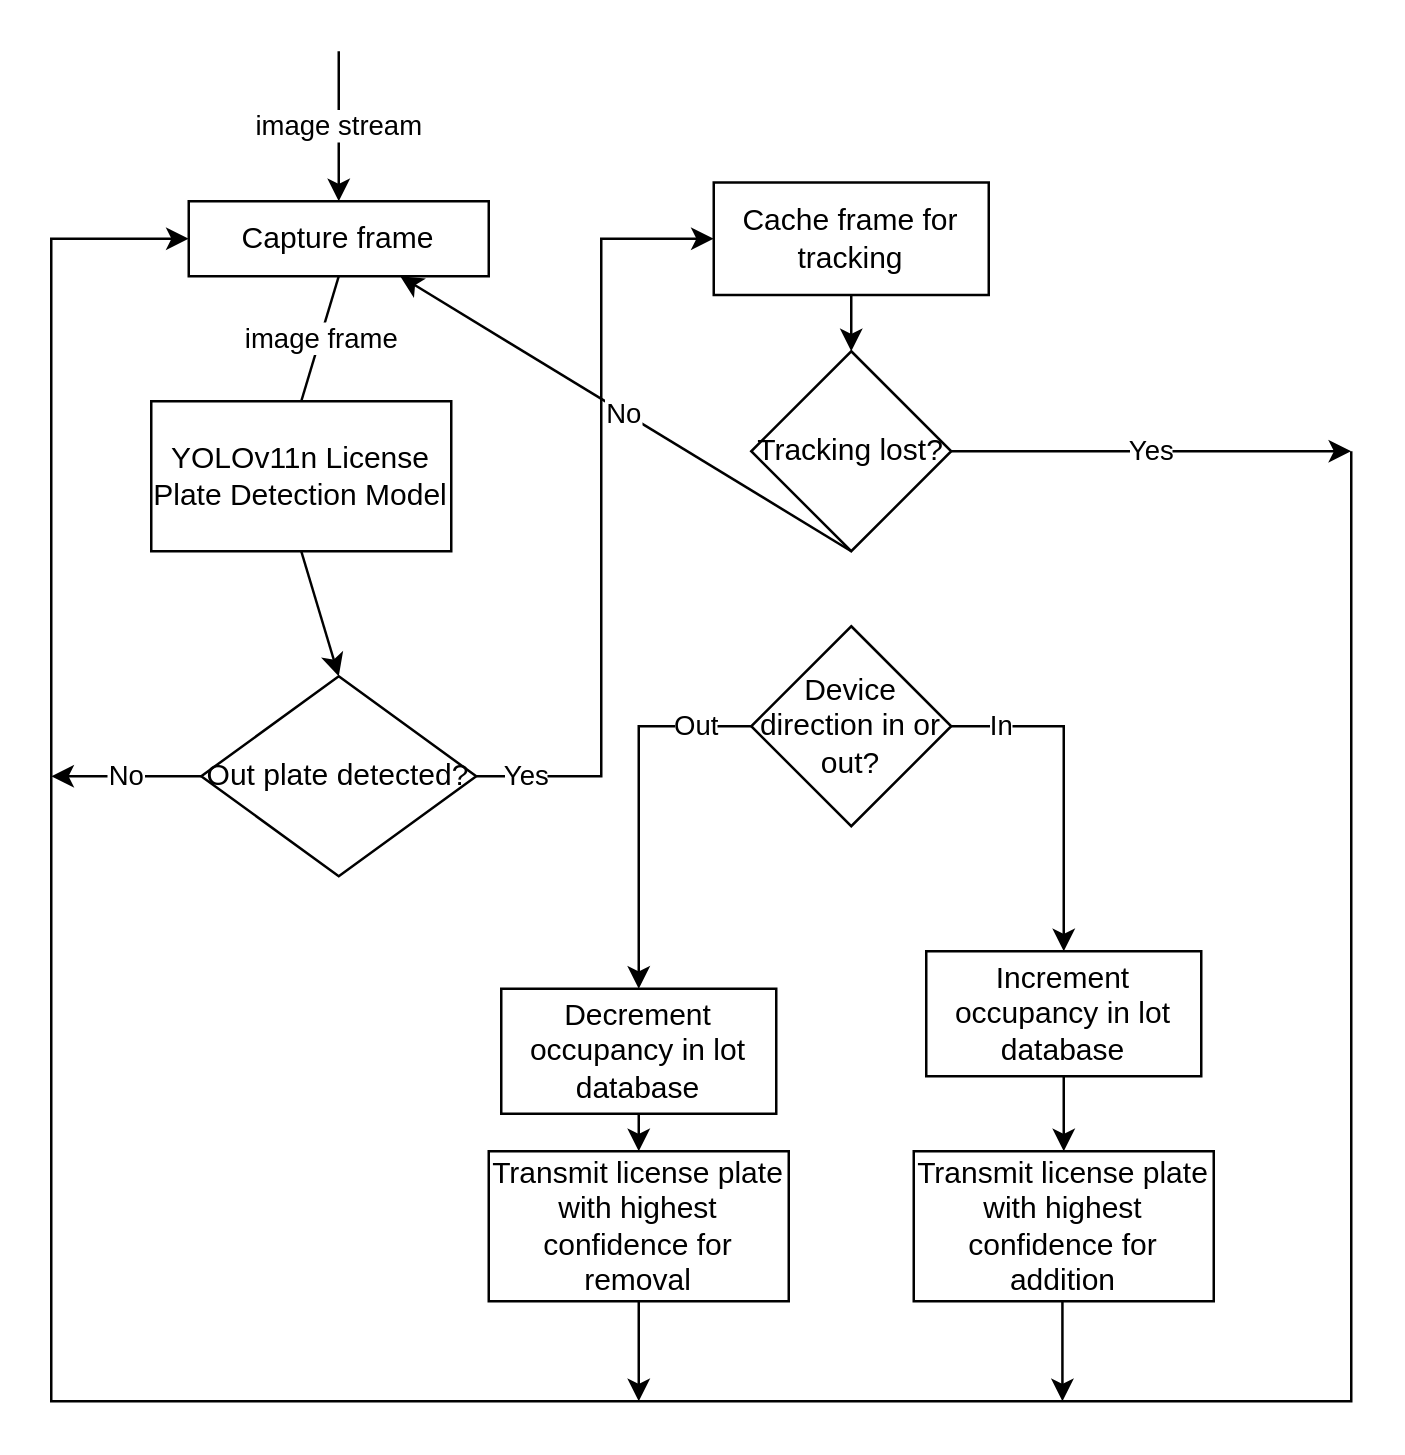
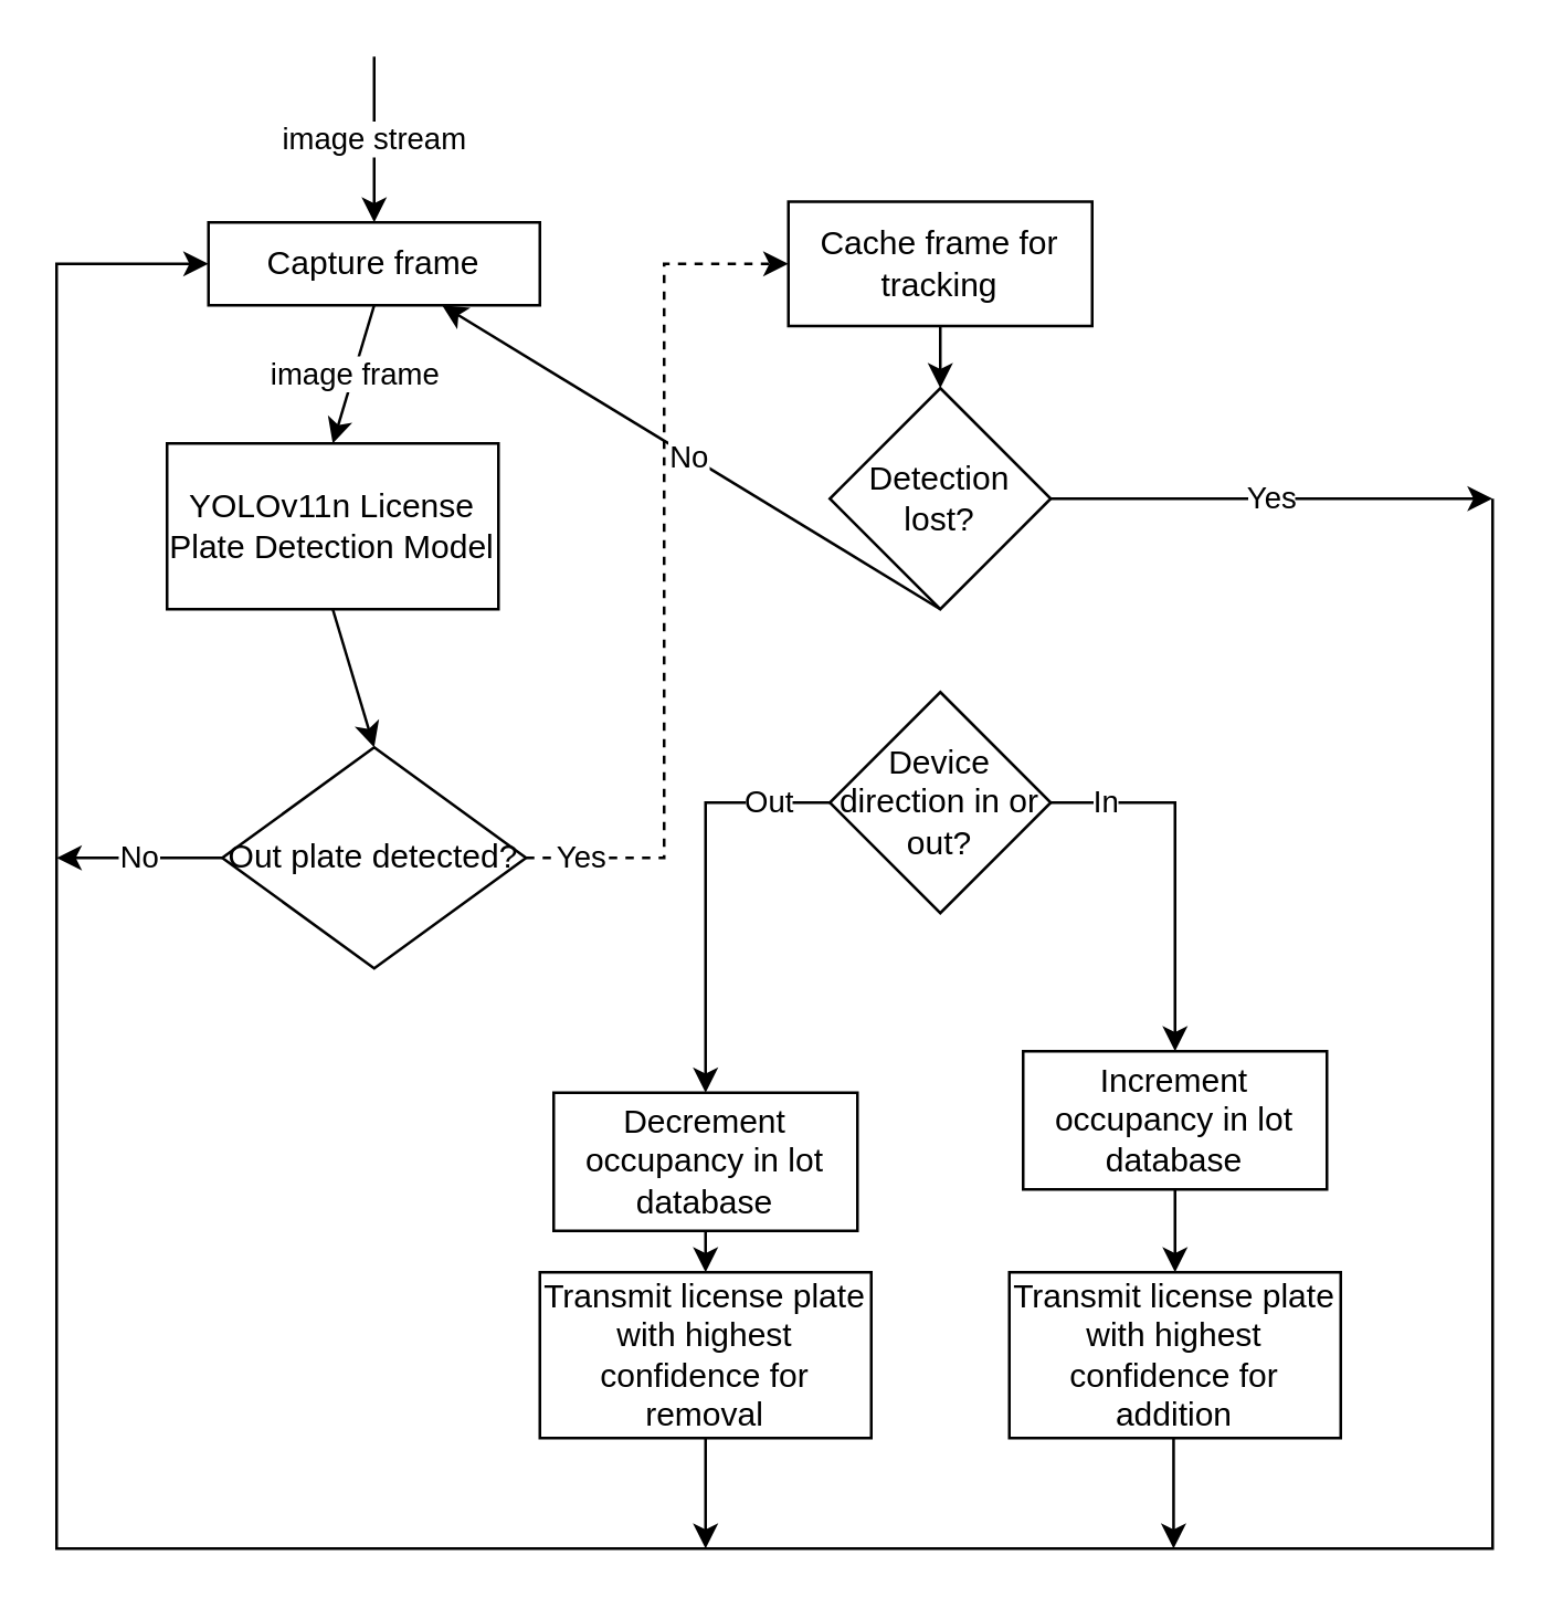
- <mxCell id="6" value="image frame" style="endArrow=none;html=1;rounded=0;entryX=0.5;entryY=0;entryDx=0;entryDy=0;exitX=0.5;exitY=1;exitDx=0;exitDy=0;" parent="1" source="2" target="3" edge="1"><mxGeometry width="50" height="50" relative="1" as="geometry"><mxPoint x="110" y="240" as="sourcePoint" /><mxPoint x="160" y="190" as="targetPoint" /></mxGeometry></mxCell>
+ <mxCell id="6" value="image frame" style="endArrow=classic;html=1;rounded=0;entryX=0.5;entryY=0;entryDx=0;entryDy=0;exitX=0.5;exitY=1;exitDx=0;exitDy=0;" parent="1" source="2" target="3" edge="1"><mxGeometry width="50" height="50" relative="1" as="geometry"><mxPoint x="110" y="240" as="sourcePoint" /><mxPoint x="160" y="190" as="targetPoint" /></mxGeometry></mxCell>
- <mxCell id="9" value="Tracking lost?" style="rhombus;whiteSpace=wrap;html=1;" vertex="1" parent="1"><mxGeometry x="300" y="140" width="80" height="80" as="geometry" /></mxCell>
+ <mxCell id="9" value="Detection lost?" style="rhombus;whiteSpace=wrap;html=1;" vertex="1" parent="1"><mxGeometry x="300" y="140" width="80" height="80" as="geometry" /></mxCell>
- <mxCell id="15" value="Yes" style="endArrow=classic;html=1;rounded=0;exitX=1;exitY=0.5;exitDx=0;exitDy=0;entryX=0;entryY=0.5;entryDx=0;entryDy=0;" edge="1" parent="1" source="4" target="8"><mxGeometry x="-0.871" width="50" height="50" relative="1" as="geometry"><mxPoint x="210" y="290" as="sourcePoint" /><mxPoint x="260" y="240" as="targetPoint" /><Array as="points"><mxPoint x="240" y="310" /><mxPoint x="240" y="95" /></Array><mxPoint as="offset" /></mxGeometry></mxCell>
+ <mxCell id="15" value="Yes" style="endArrow=classic;html=1;rounded=0;exitX=1;exitY=0.5;exitDx=0;exitDy=0;entryX=0;entryY=0.5;entryDx=0;entryDy=0;dashed=1;" edge="1" parent="1" source="4" target="8"><mxGeometry x="-0.871" width="50" height="50" relative="1" as="geometry"><mxPoint x="210" y="290" as="sourcePoint" /><mxPoint x="260" y="240" as="targetPoint" /><Array as="points"><mxPoint x="240" y="310" /><mxPoint x="240" y="95" /></Array><mxPoint as="offset" /></mxGeometry></mxCell>
